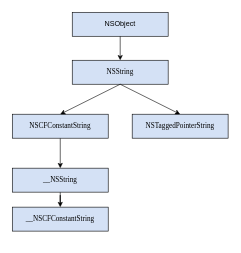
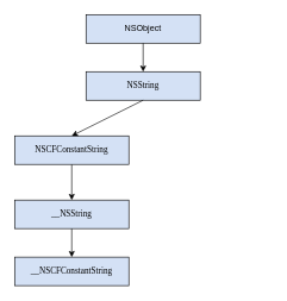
- <mxCell id="12" value="" style="endArrow=classic;html=1;rounded=0;fontColor=#000000;exitX=0.5;exitY=1;exitDx=0;exitDy=0;entryX=0.5;entryY=0;entryDx=0;entryDy=0;" edge="1" parent="1" source="3" target="4"><mxGeometry width="50" height="50" relative="1" as="geometry"><mxPoint x="370" y="140" as="sourcePoint" /><mxPoint x="370" y="180" as="targetPoint" /></mxGeometry></mxCell>
- <mxCell id="4" value="&lt;p style=&quot;margin: 0px; font-stretch: normal; line-height: normal; font-family: menlo;&quot;&gt;NSTaggedPointerString&lt;/p&gt;" style="rounded=0;whiteSpace=wrap;html=1;strokeColor=#000000;fillColor=#D4E1F5;fontColor=#000000;labelBackgroundColor=none;" vertex="1" parent="1"><mxGeometry x="220" y="190" width="160" height="40" as="geometry" /></mxCell>
- <mxCell id="9" value="&lt;p style=&quot;margin: 0px; font-stretch: normal; line-height: normal; font-family: menlo;&quot;&gt;__NSCFConstantString&lt;/p&gt;" style="rounded=0;whiteSpace=wrap;html=1;strokeColor=#000000;fillColor=#D4E1F5;fontColor=#000000;labelBackgroundColor=none;" vertex="1" parent="1"><mxGeometry x="20" y="345" width="160" height="40" as="geometry" /></mxCell>
+ <mxCell id="9" value="&lt;p style=&quot;margin: 0px; font-stretch: normal; line-height: normal; font-family: menlo;&quot;&gt;__NSCFConstantString&lt;/p&gt;" style="rounded=0;whiteSpace=wrap;html=1;strokeColor=#000000;fillColor=#D4E1F5;fontColor=#000000;labelBackgroundColor=none;" vertex="1" parent="1"><mxGeometry x="20" y="360" width="160" height="40" as="geometry" /></mxCell>
